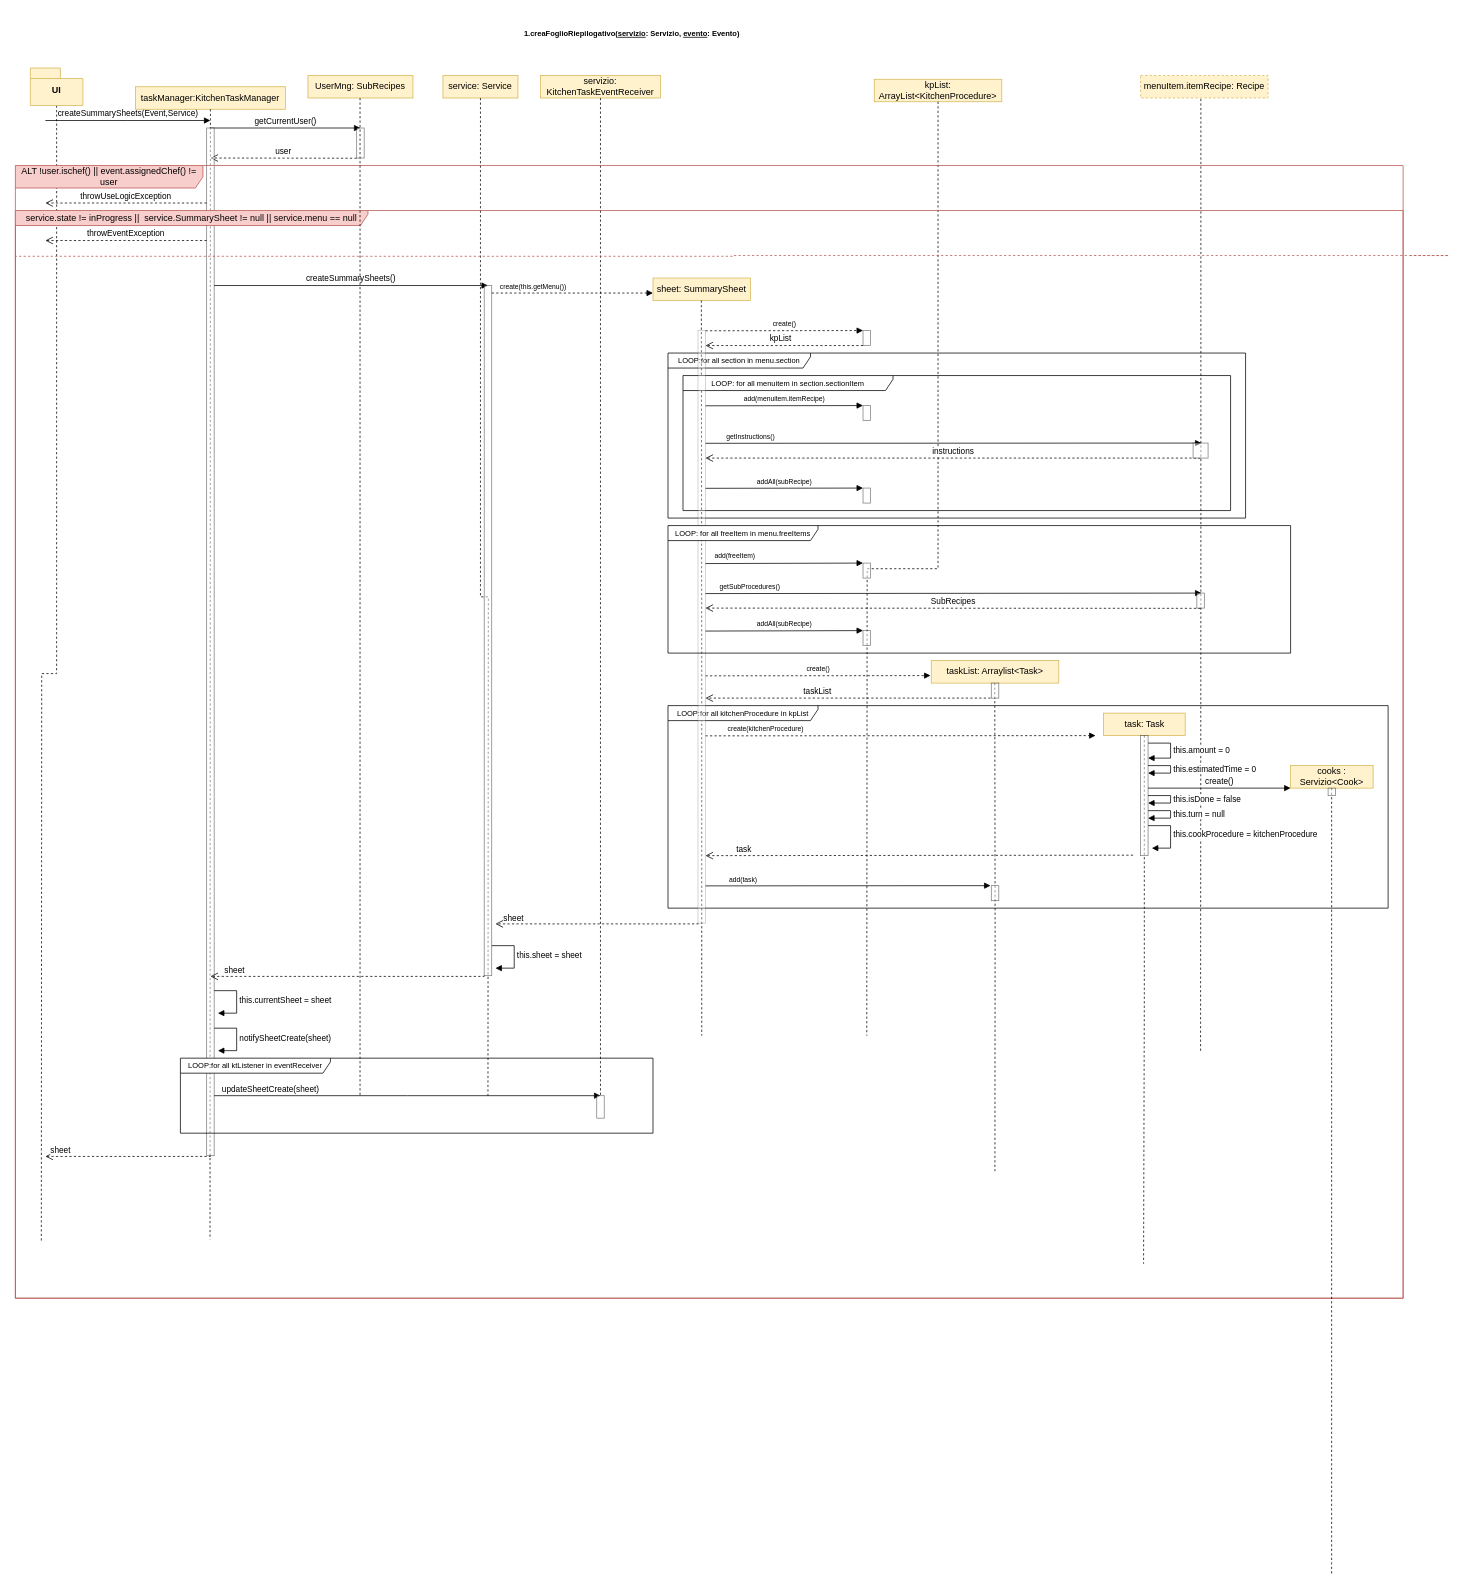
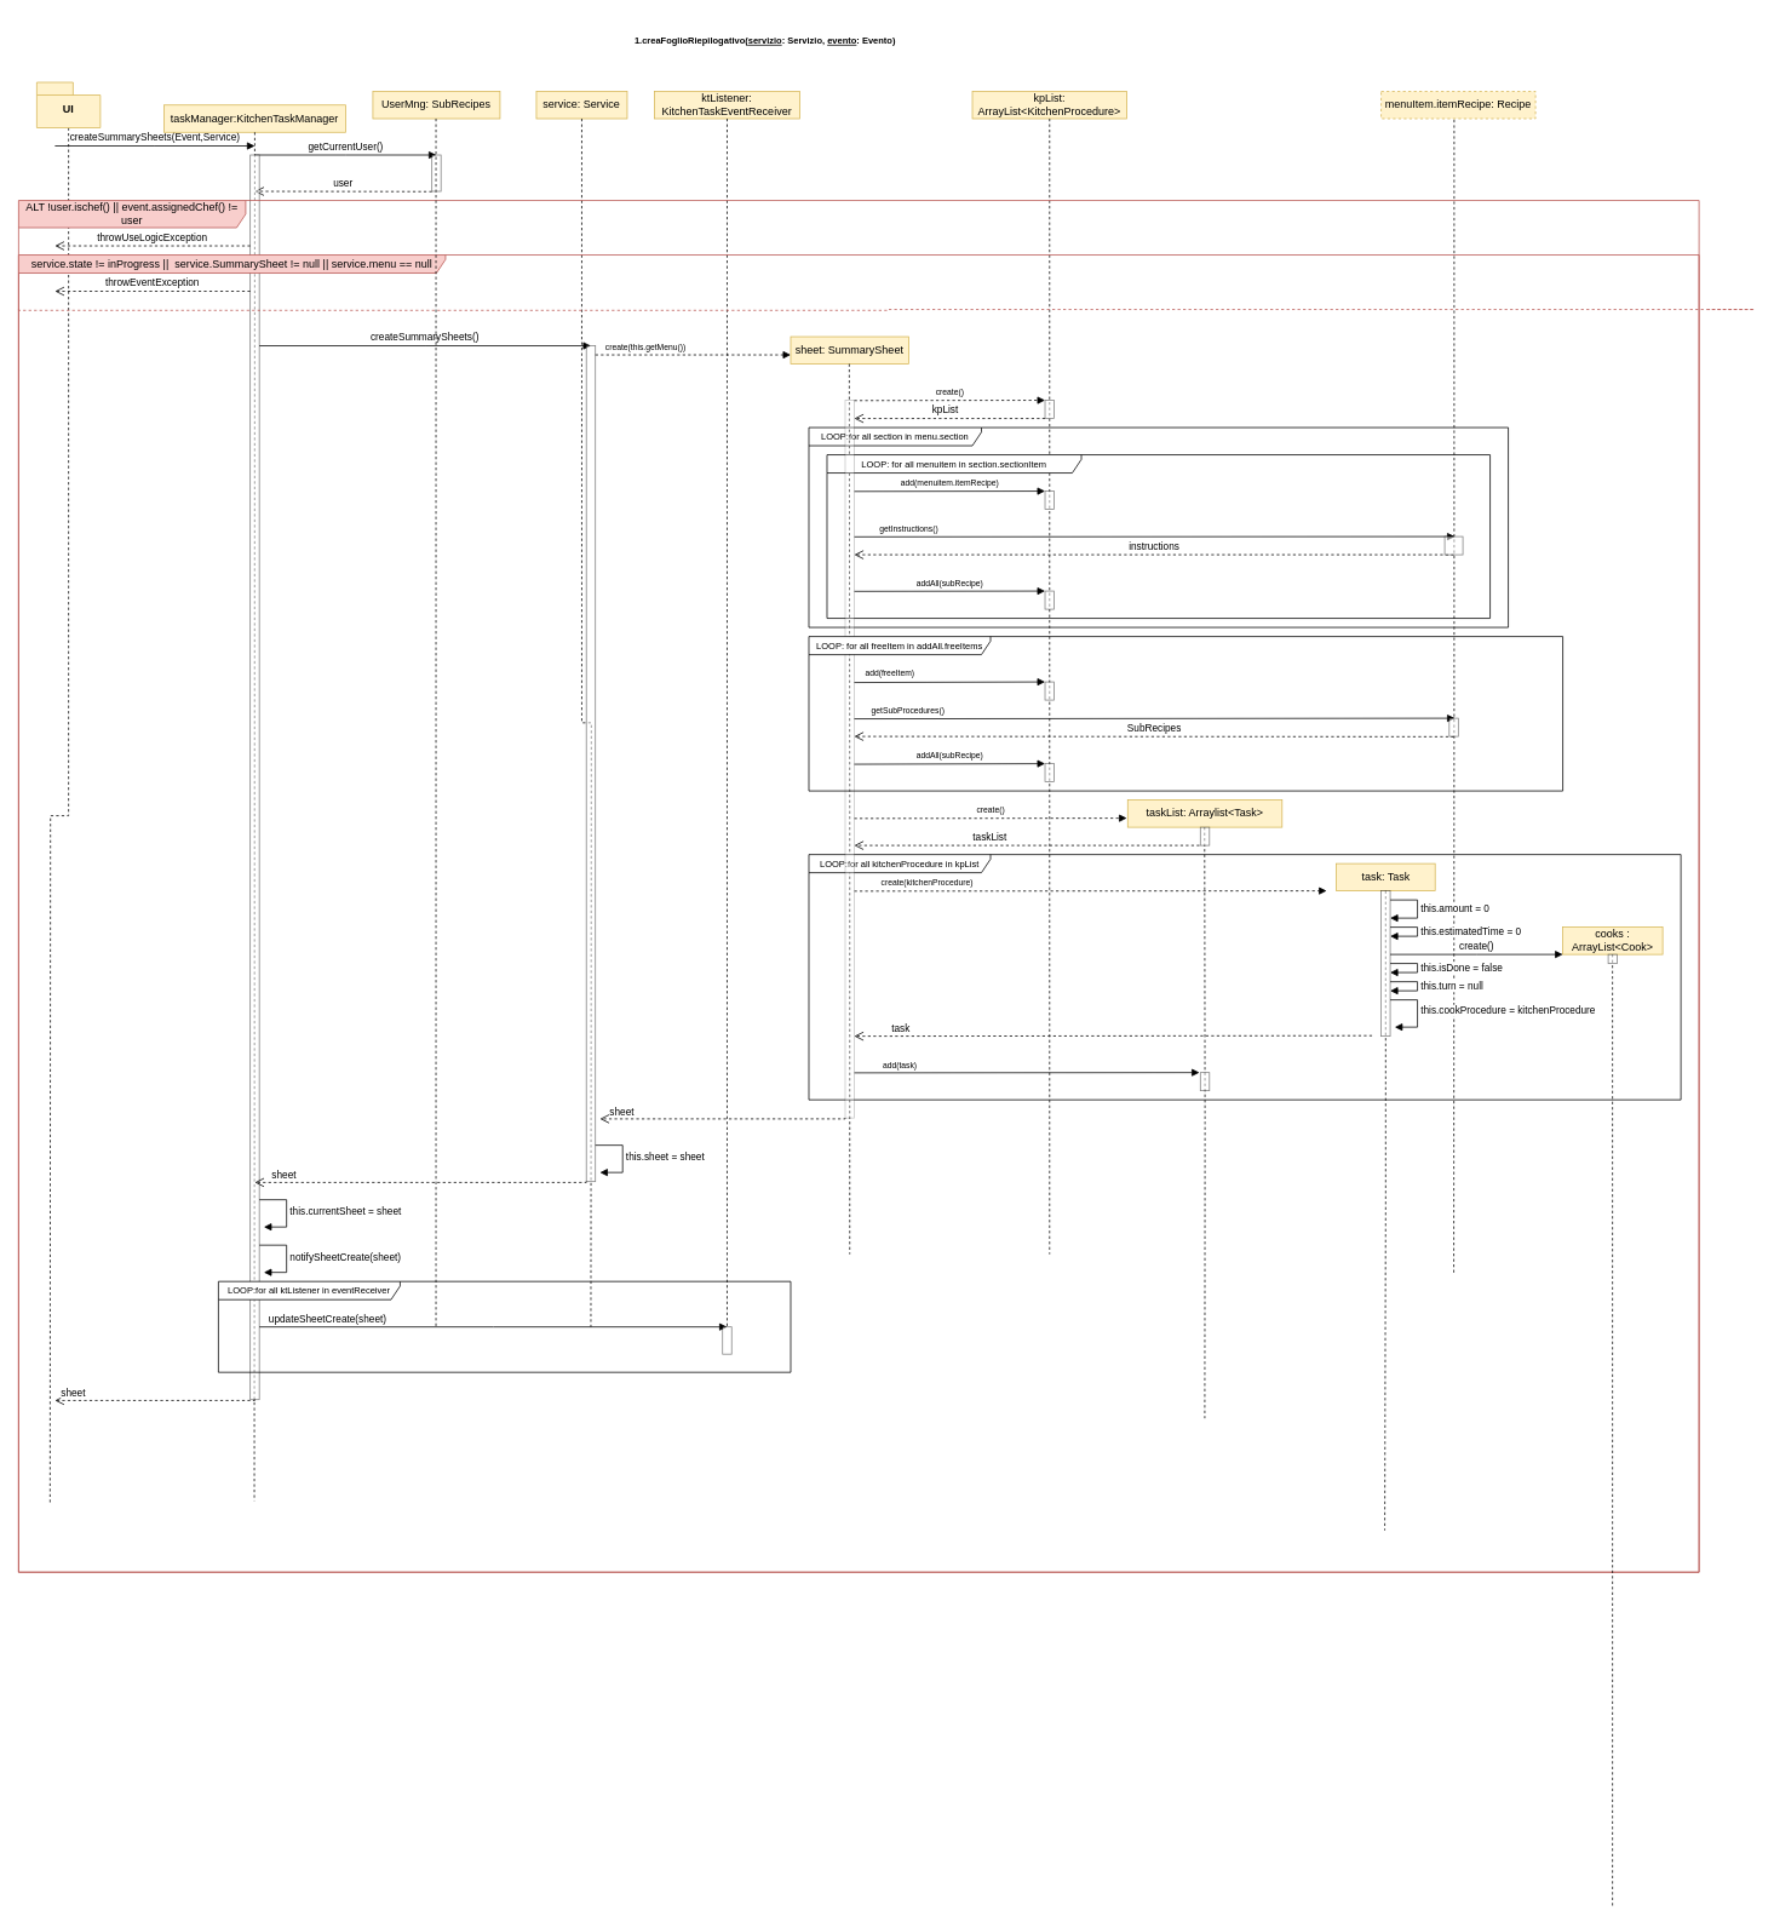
- <mxCell id="56" value="servizio: KitchenTaskEventReceiver" style="html=1;whiteSpace=wrap;fillColor=#fff2cc;strokeColor=#d6b656;" parent="1" vertex="1"><mxGeometry x="720" y="100" width="160" height="30" as="geometry" /></mxCell>
+ <mxCell id="56" value="ktListener: KitchenTaskEventReceiver" style="html=1;whiteSpace=wrap;fillColor=#fff2cc;strokeColor=#d6b656;" parent="1" vertex="1"><mxGeometry x="720" y="100" width="160" height="30" as="geometry" /></mxCell>
- <mxCell id="21" value="kpList: ArrayList&amp;lt;KitchenProcedure&amp;gt;" style="html=1;whiteSpace=wrap;fillColor=#fff2cc;strokeColor=#d6b656;" parent="1" vertex="1"><mxGeometry x="1165" y="105" width="170" height="30" as="geometry" /></mxCell>
+ <mxCell id="21" value="kpList: ArrayList&amp;lt;KitchenProcedure&amp;gt;" style="html=1;whiteSpace=wrap;fillColor=#fff2cc;strokeColor=#d6b656;" parent="1" vertex="1"><mxGeometry x="1070" y="100" width="170" height="30" as="geometry" /></mxCell>
- <mxCell id="71" value="&lt;font style=&quot;font-size: 10px;&quot;&gt;LOOP: for all freeItem in menu.freeItems&lt;/font&gt;" style="shape=umlFrame;whiteSpace=wrap;html=1;pointerEvents=0;width=200;height=20;" parent="1" vertex="1"><mxGeometry x="890" y="700" width="830" height="170" as="geometry" /></mxCell>
+ <mxCell id="71" value="&lt;font style=&quot;font-size: 10px;&quot;&gt;LOOP: for all freeItem in addAll.freeItems&lt;/font&gt;" style="shape=umlFrame;whiteSpace=wrap;html=1;pointerEvents=0;width=200;height=20;" parent="1" vertex="1"><mxGeometry x="890" y="700" width="830" height="170" as="geometry" /></mxCell>
- <mxCell id="80" value="cooks : Servizio&amp;lt;Cook&amp;gt;" style="html=1;whiteSpace=wrap;fillColor=#fff2cc;strokeColor=#d6b656;" parent="1" vertex="1"><mxGeometry x="1720" y="1020" width="110" height="30" as="geometry" /></mxCell>
+ <mxCell id="80" value="cooks : ArrayList&amp;lt;Cook&amp;gt;" style="html=1;whiteSpace=wrap;fillColor=#fff2cc;strokeColor=#d6b656;" parent="1" vertex="1"><mxGeometry x="1720" y="1020" width="110" height="30" as="geometry" /></mxCell>
